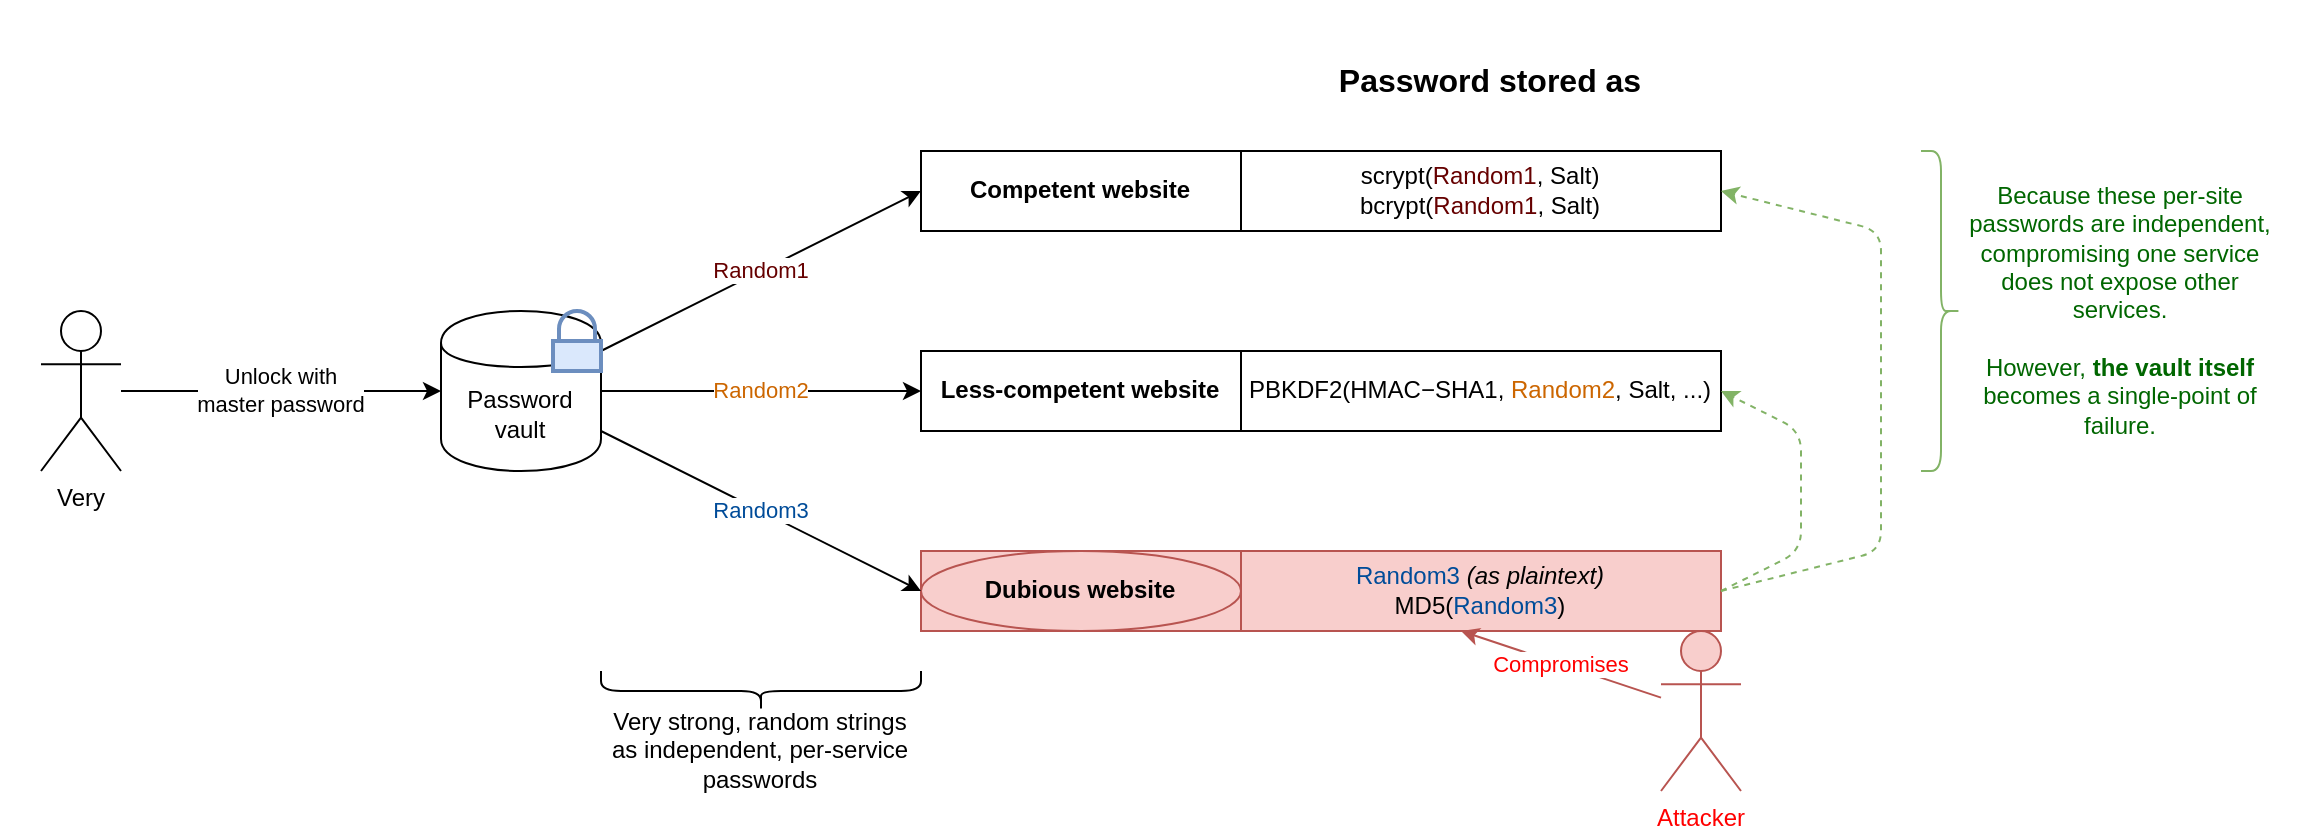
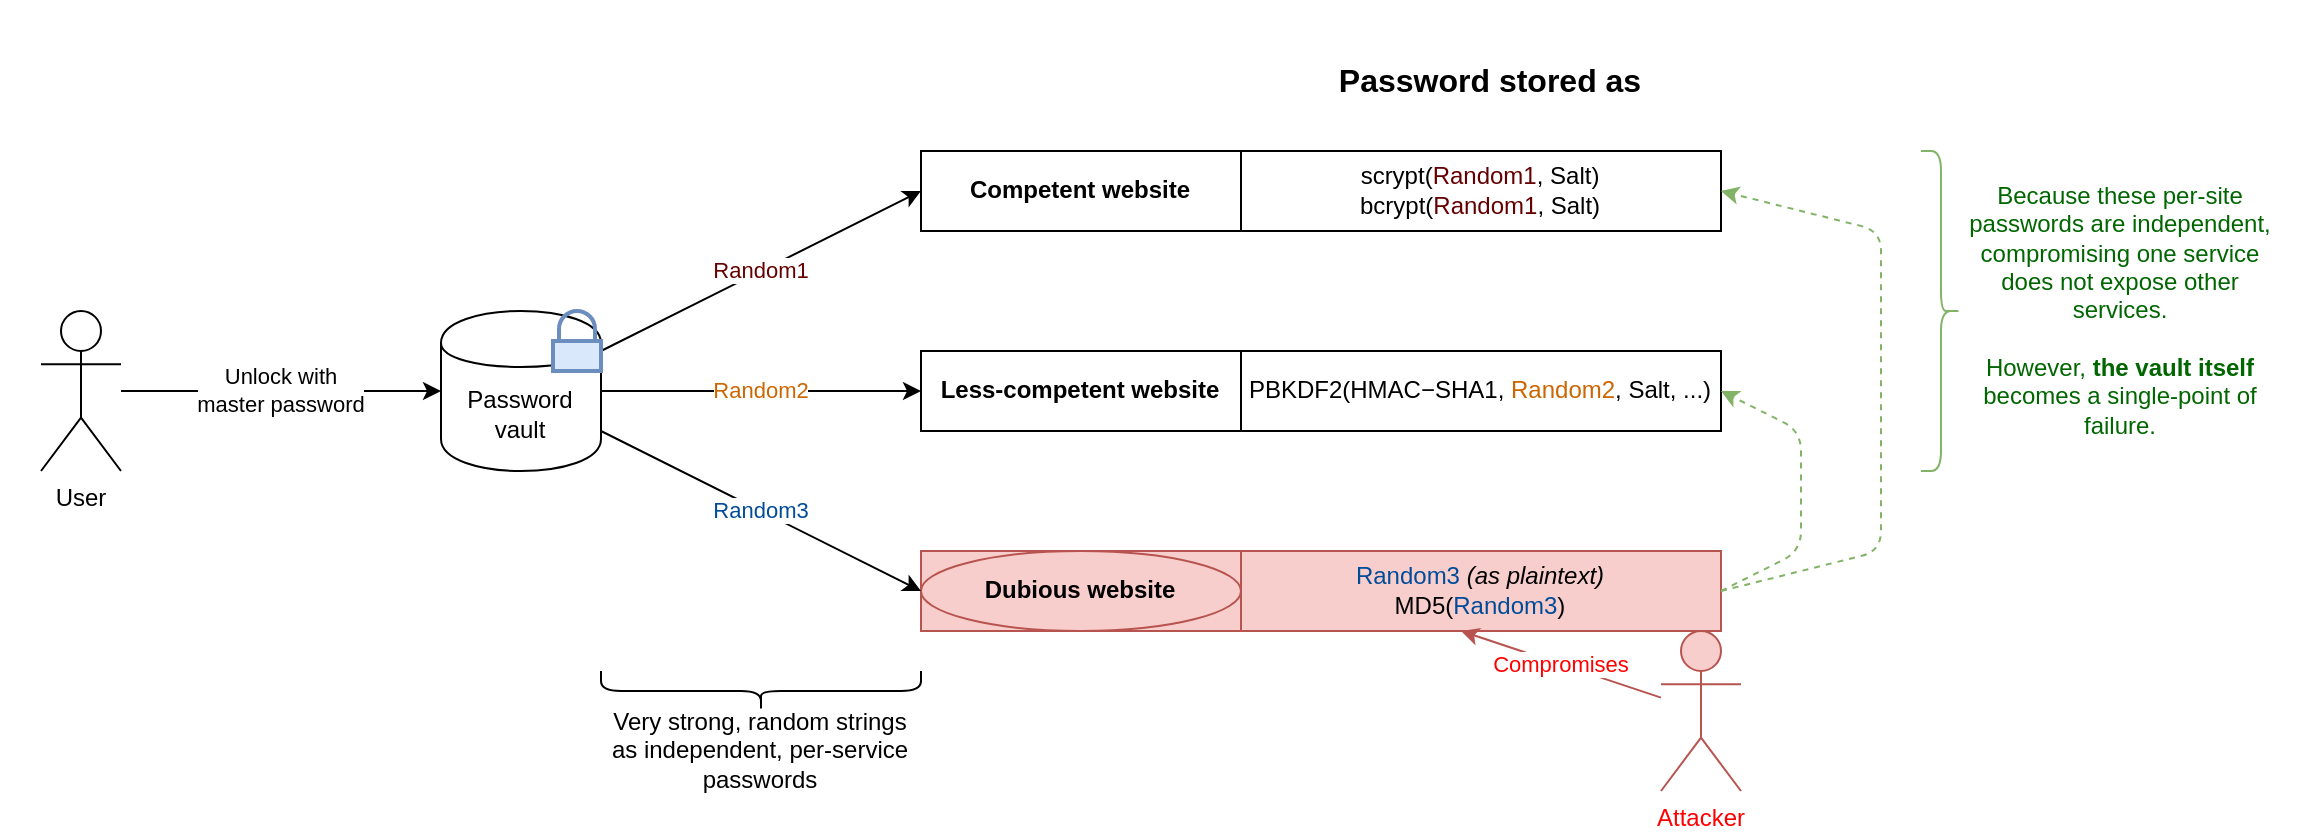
- <mxCell id="5" value="Very" style="shape=umlActor;verticalLabelPosition=bottom;verticalAlign=top;html=1;outlineConnect=0;" vertex="1" parent="1"><mxGeometry x="20" y="155" width="40" height="80" as="geometry" /></mxCell>
+ <mxCell id="5" value="User" style="shape=umlActor;verticalLabelPosition=bottom;verticalAlign=top;html=1;outlineConnect=0;" vertex="1" parent="1"><mxGeometry x="20" y="155" width="40" height="80" as="geometry" /></mxCell>
